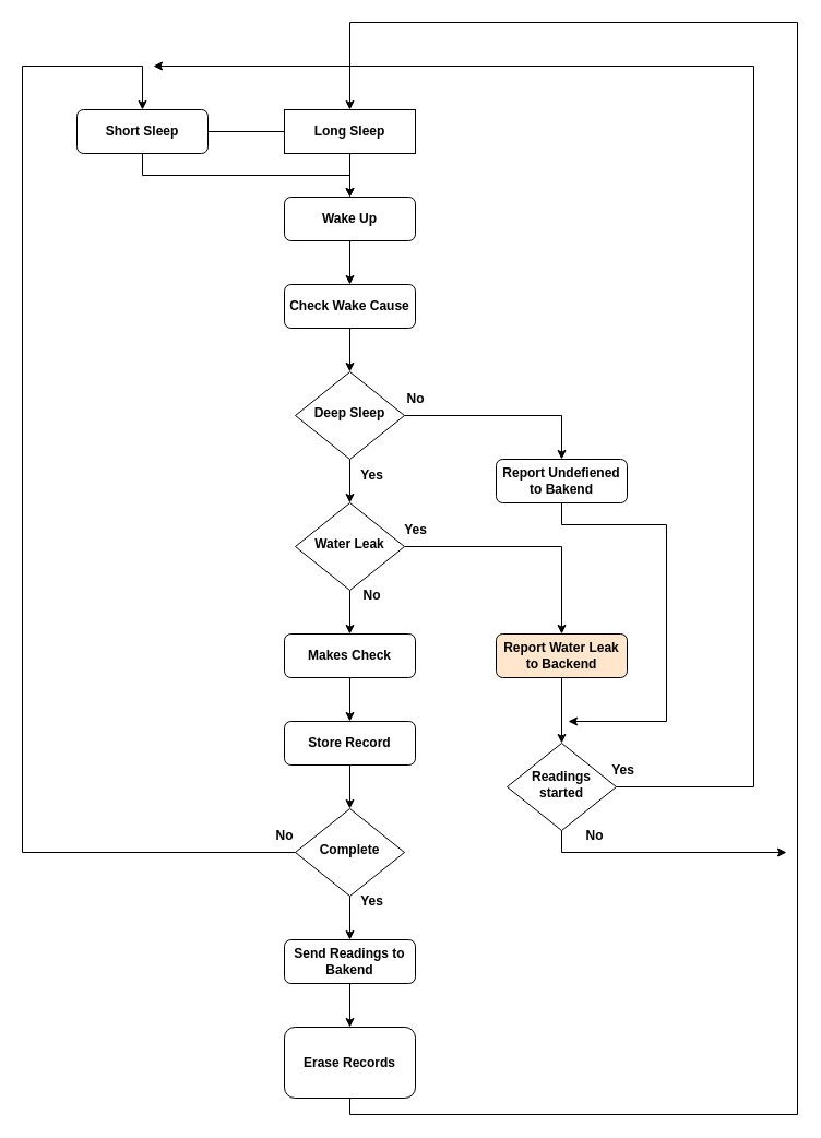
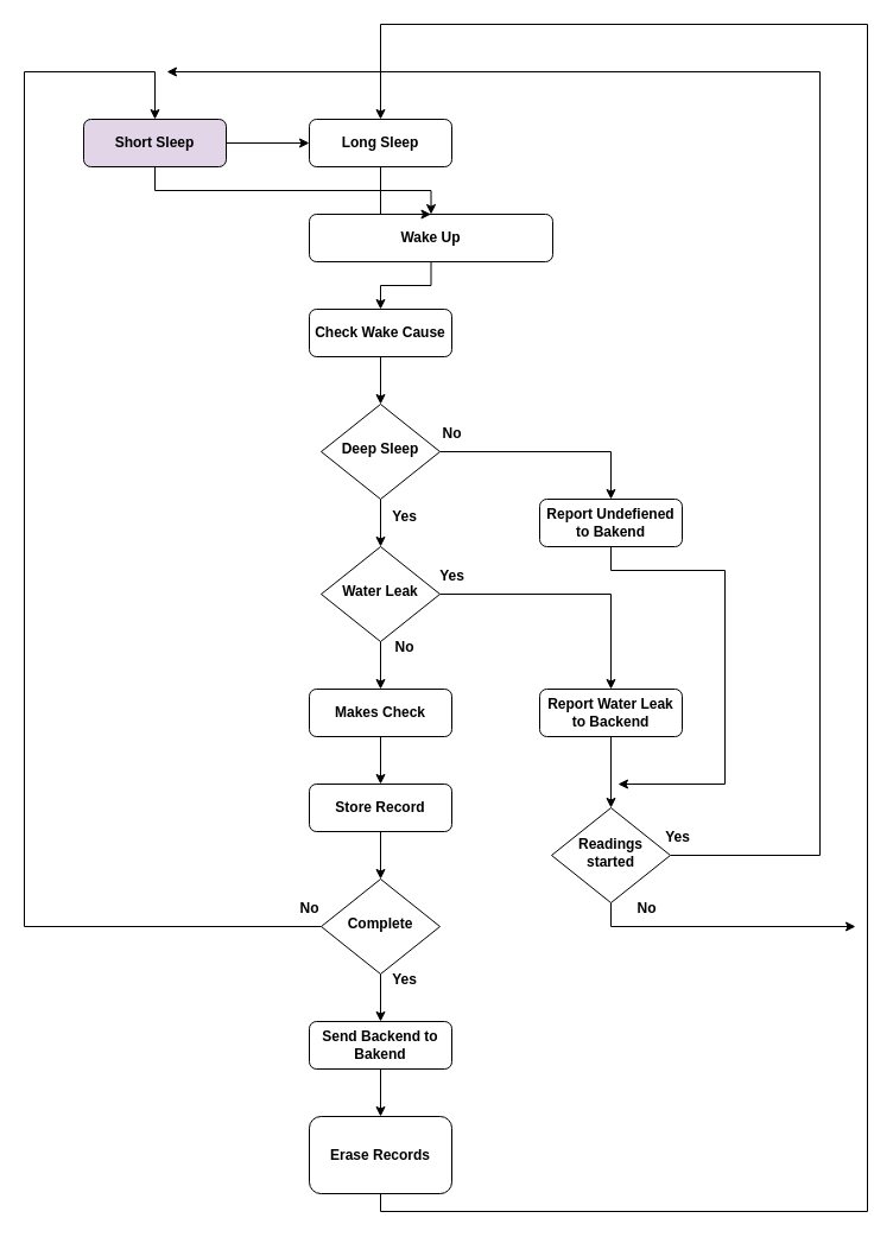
- <mxCell id="17" value="Short Sleep" style="rounded=1;whiteSpace=wrap;html=1;fontSize=12;glass=0;strokeWidth=1;shadow=0;fontStyle=1" parent="1" vertex="1"><mxGeometry x="70" y="100" width="120" height="40" as="geometry" /></mxCell>
+ <mxCell id="17" value="Short Sleep" style="rounded=1;whiteSpace=wrap;html=1;fontSize=12;glass=0;strokeWidth=1;shadow=0;fontStyle=1;fillColor=#e1d5e7;" parent="1" vertex="1"><mxGeometry x="70" y="100" width="120" height="40" as="geometry" /></mxCell>
- <mxCell id="16" value="" style="edgeStyle=orthogonalEdgeStyle;rounded=0;orthogonalLoop=1;jettySize=auto;html=1;fontStyle=1;endArrow=none;" parent="1" source="17" target="7" edge="1"><mxGeometry relative="1" as="geometry" /></mxCell>
+ <mxCell id="16" value="" style="edgeStyle=orthogonalEdgeStyle;rounded=0;orthogonalLoop=1;jettySize=auto;html=1;fontStyle=1" parent="1" source="17" target="7" edge="1"><mxGeometry relative="1" as="geometry" /></mxCell>
- <mxCell id="7" value="Long Sleep" style="whiteSpace=wrap;html=1;fontSize=12;glass=0;strokeWidth=1;shadow=0;fontStyle=1;rounded=0;" parent="1" vertex="1"><mxGeometry x="260" y="100" width="120" height="40" as="geometry" /></mxCell>
+ <mxCell id="7" value="Long Sleep" style="rounded=1;whiteSpace=wrap;html=1;fontSize=12;glass=0;strokeWidth=1;shadow=0;fontStyle=1" parent="1" vertex="1"><mxGeometry x="260" y="100" width="120" height="40" as="geometry" /></mxCell>
- <mxCell id="3" value="Wake Up" style="rounded=1;whiteSpace=wrap;html=1;fontSize=12;glass=0;strokeWidth=1;shadow=0;fontStyle=1" parent="1" vertex="1"><mxGeometry x="260" y="180" width="120" height="40" as="geometry" /></mxCell>
+ <mxCell id="3" value="Wake Up" style="rounded=1;whiteSpace=wrap;html=1;fontSize=12;glass=0;strokeWidth=1;shadow=0;fontStyle=1" parent="1" vertex="1"><mxGeometry x="260" y="180" width="205" height="40" as="geometry" /></mxCell>
- <mxCell id="27" value="Report Water Leak to Backend" style="rounded=1;whiteSpace=wrap;html=1;fontSize=12;glass=0;strokeWidth=1;shadow=0;fontStyle=1;fillColor=#ffe6cc;" parent="1" vertex="1"><mxGeometry x="454" y="580" width="120" height="40" as="geometry" /></mxCell>
+ <mxCell id="27" value="Report Water Leak to Backend" style="rounded=1;whiteSpace=wrap;html=1;fontSize=12;glass=0;strokeWidth=1;shadow=0;fontStyle=1" parent="1" vertex="1"><mxGeometry x="454" y="580" width="120" height="40" as="geometry" /></mxCell>
- <mxCell id="14" value="Send Readings to Bakend" style="rounded=1;whiteSpace=wrap;html=1;fontSize=12;glass=0;strokeWidth=1;shadow=0;fontStyle=1" parent="1" vertex="1"><mxGeometry x="260" y="860" width="120" height="40" as="geometry" /></mxCell>
+ <mxCell id="14" value="Send Backend to Bakend" style="rounded=1;whiteSpace=wrap;html=1;fontSize=12;glass=0;strokeWidth=1;shadow=0;fontStyle=1" parent="1" vertex="1"><mxGeometry x="260" y="860" width="120" height="40" as="geometry" /></mxCell>
